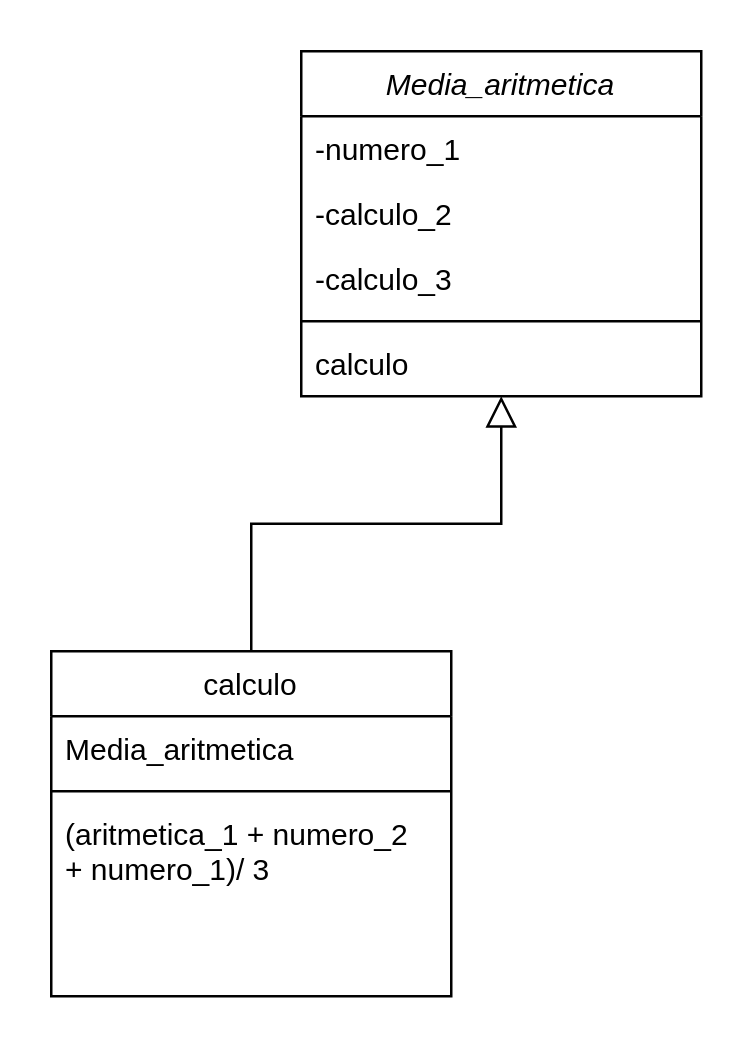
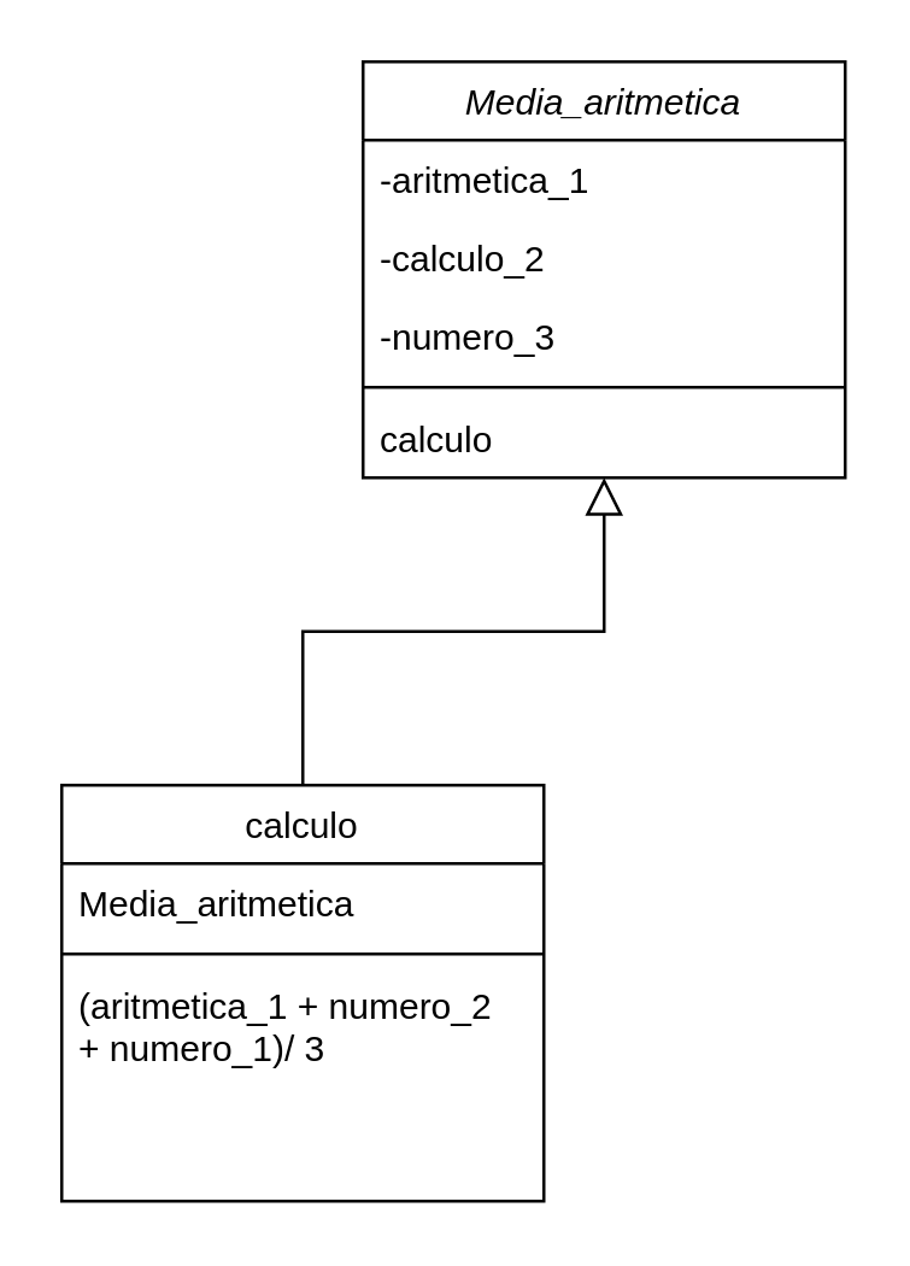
- <mxCell id="3" value="-numero_1" style="text;align=left;verticalAlign=top;spacingLeft=4;spacingRight=4;overflow=hidden;rotatable=0;points=[[0,0.5],[1,0.5]];portConstraint=eastwest;" parent="2" vertex="1"><mxGeometry y="26" width="160" height="26" as="geometry" /></mxCell>
+ <mxCell id="3" value="-aritmetica_1" style="text;align=left;verticalAlign=top;spacingLeft=4;spacingRight=4;overflow=hidden;rotatable=0;points=[[0,0.5],[1,0.5]];portConstraint=eastwest;" parent="2" vertex="1"><mxGeometry y="26" width="160" height="26" as="geometry" /></mxCell>
- <mxCell id="5" value="-calculo_3" style="text;align=left;verticalAlign=top;spacingLeft=4;spacingRight=4;overflow=hidden;rotatable=0;points=[[0,0.5],[1,0.5]];portConstraint=eastwest;rounded=0;shadow=0;html=0;" parent="2" vertex="1"><mxGeometry y="78" width="160" height="26" as="geometry" /></mxCell>
+ <mxCell id="5" value="-numero_3" style="text;align=left;verticalAlign=top;spacingLeft=4;spacingRight=4;overflow=hidden;rotatable=0;points=[[0,0.5],[1,0.5]];portConstraint=eastwest;rounded=0;shadow=0;html=0;" parent="2" vertex="1"><mxGeometry y="78" width="160" height="26" as="geometry" /></mxCell>
